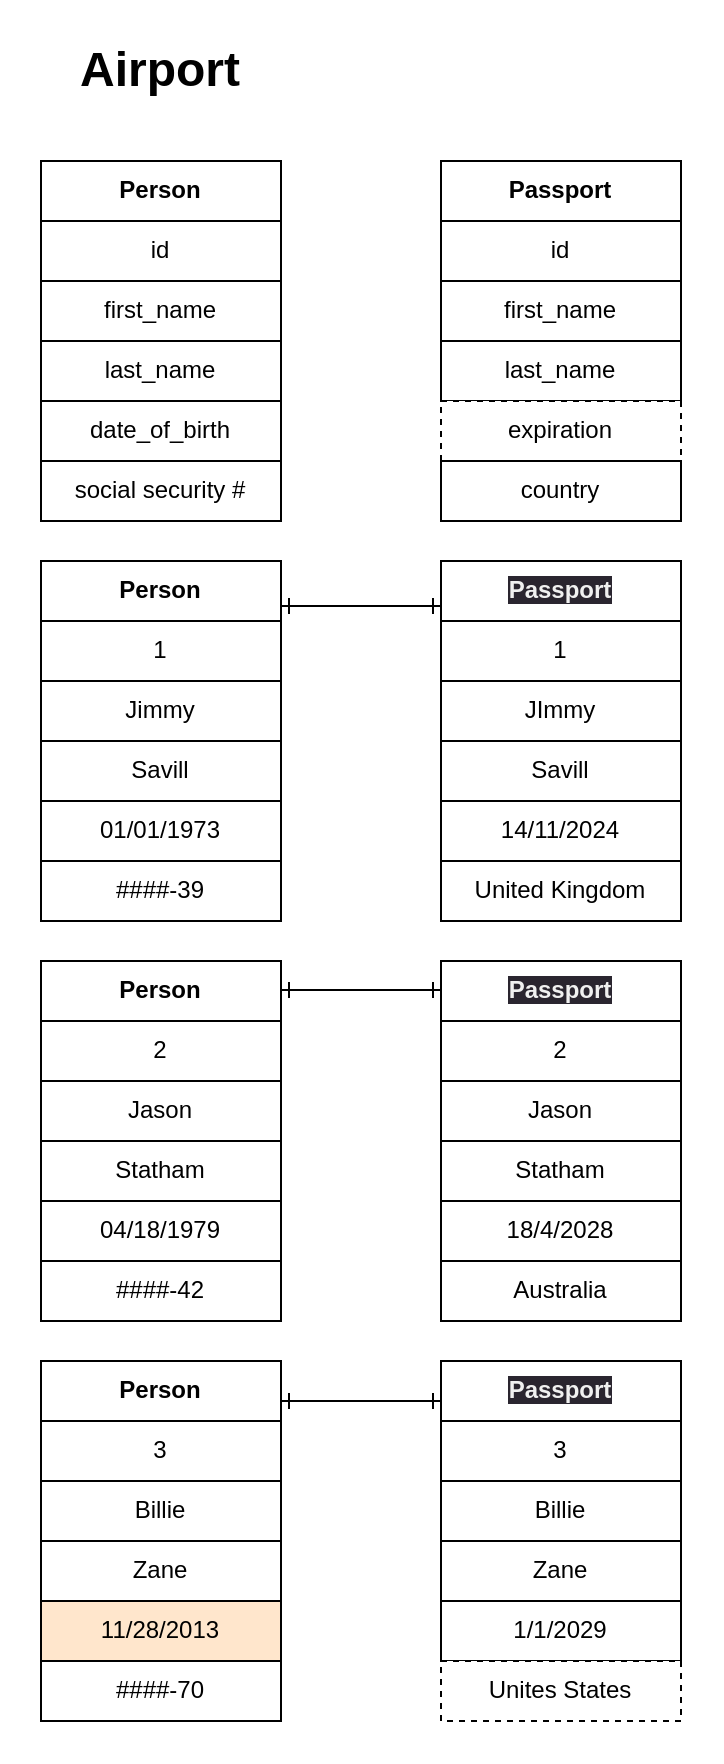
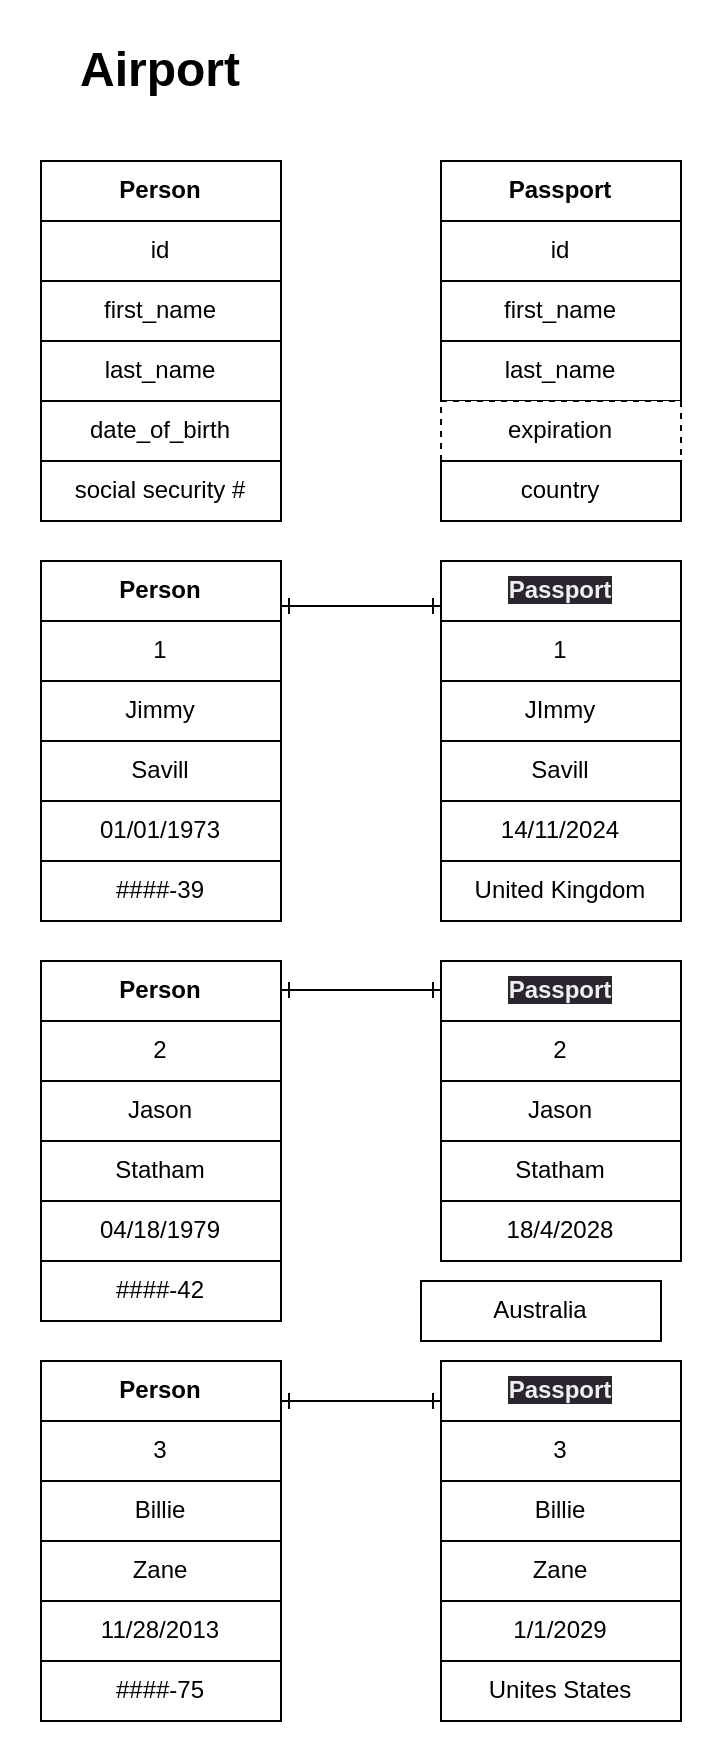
- <mxCell id="19" value="Australia" style="rounded=0;whiteSpace=wrap;html=1;" parent="1" vertex="1"><mxGeometry x="220" y="630" width="120" height="30" as="geometry" /></mxCell>
+ <mxCell id="19" value="Australia" style="rounded=0;whiteSpace=wrap;html=1;" parent="1" vertex="1"><mxGeometry x="210" y="640" width="120" height="30" as="geometry" /></mxCell>
- <mxCell id="46" value="11/28/2013" style="rounded=0;whiteSpace=wrap;html=1;fillColor=#ffe6cc;" vertex="1" parent="1"><mxGeometry x="20" y="800" width="120" height="30" as="geometry" /></mxCell>
+ <mxCell id="46" value="11/28/2013" style="rounded=0;whiteSpace=wrap;html=1;" vertex="1" parent="1"><mxGeometry x="20" y="800" width="120" height="30" as="geometry" /></mxCell>
- <mxCell id="47" value="####-70" style="rounded=0;whiteSpace=wrap;html=1;" vertex="1" parent="1"><mxGeometry x="20" y="830" width="120" height="30" as="geometry" /></mxCell>
+ <mxCell id="47" value="####-75" style="rounded=0;whiteSpace=wrap;html=1;" vertex="1" parent="1"><mxGeometry x="20" y="830" width="120" height="30" as="geometry" /></mxCell>
- <mxCell id="25" value="Unites States" style="rounded=0;whiteSpace=wrap;html=1;dashed=1;" parent="1" vertex="1"><mxGeometry x="220" y="830" width="120" height="30" as="geometry" /></mxCell>
+ <mxCell id="25" value="Unites States" style="rounded=0;whiteSpace=wrap;html=1;" parent="1" vertex="1"><mxGeometry x="220" y="830" width="120" height="30" as="geometry" /></mxCell>
